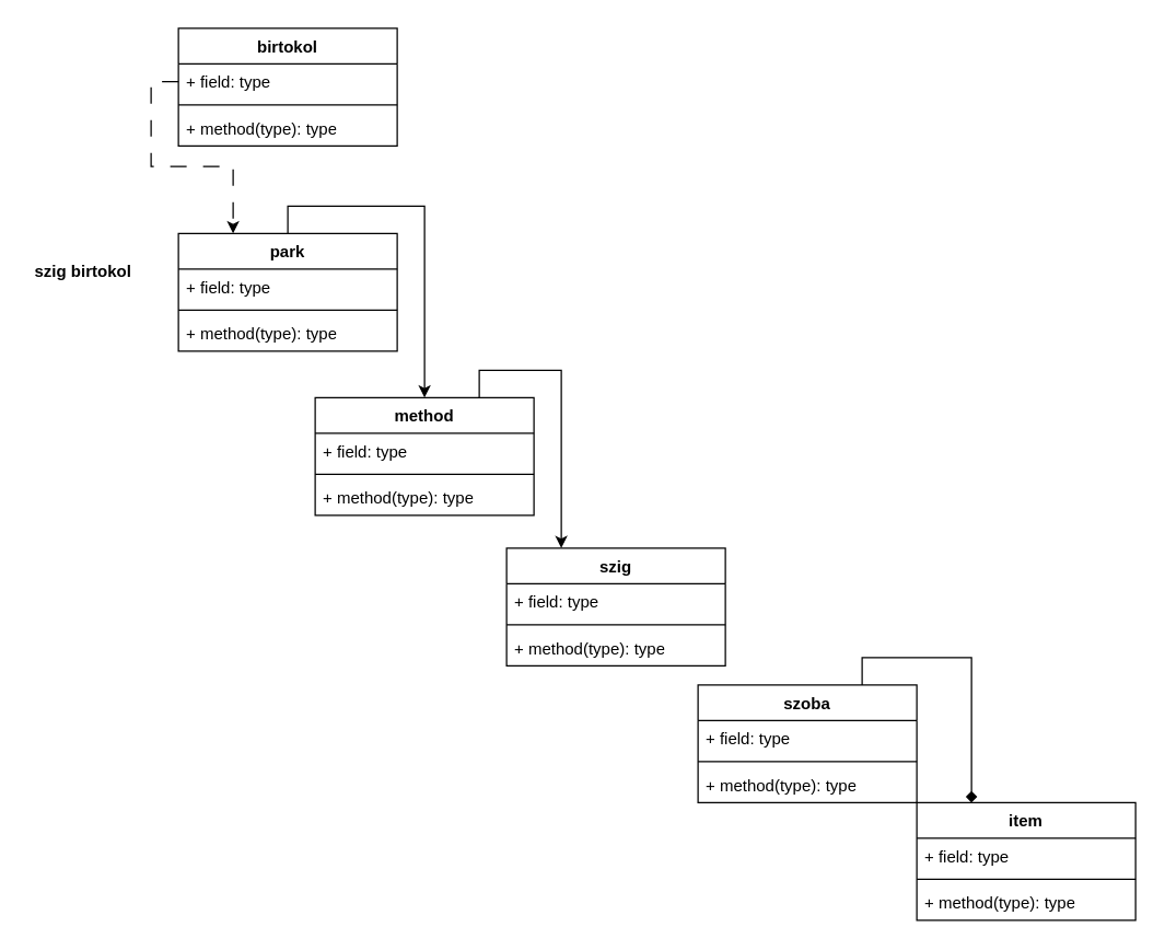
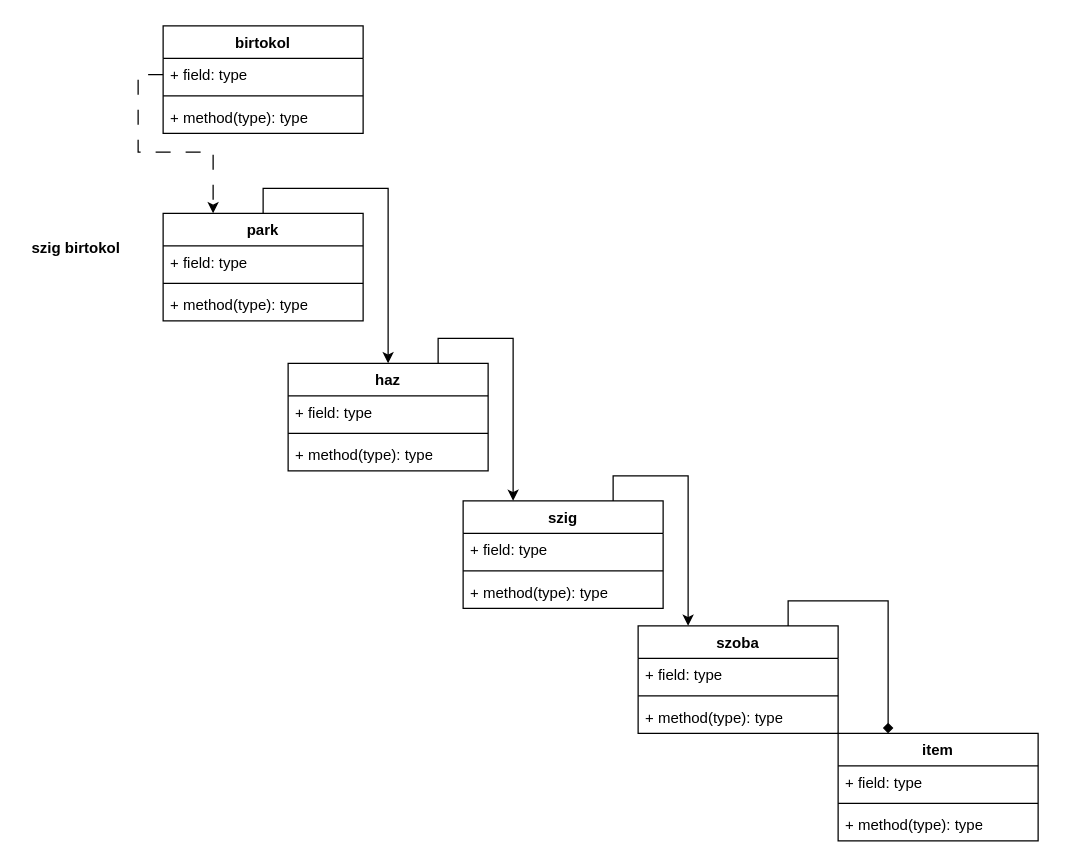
- <mxCell id="8" value="method" style="swimlane;fontStyle=1;align=center;verticalAlign=top;childLayout=stackLayout;horizontal=1;startSize=26;horizontalStack=0;resizeParent=1;resizeParentMax=0;resizeLast=0;collapsible=1;marginBottom=0;whiteSpace=wrap;html=1;" vertex="1" parent="1"><mxGeometry x="230" y="290" width="160" height="86" as="geometry" /></mxCell>
+ <mxCell id="8" value="haz" style="swimlane;fontStyle=1;align=center;verticalAlign=top;childLayout=stackLayout;horizontal=1;startSize=26;horizontalStack=0;resizeParent=1;resizeParentMax=0;resizeLast=0;collapsible=1;marginBottom=0;whiteSpace=wrap;html=1;" vertex="1" parent="1"><mxGeometry x="230" y="290" width="160" height="86" as="geometry" /></mxCell>
+ <mxCell id="12" style="edgeStyle=orthogonalEdgeStyle;rounded=0;orthogonalLoop=1;jettySize=auto;html=1;exitX=0.75;exitY=0;exitDx=0;exitDy=0;entryX=0.25;entryY=0;entryDx=0;entryDy=0;" edge="1" parent="1" source="13" target="18"><mxGeometry relative="1" as="geometry" /></mxCell>
